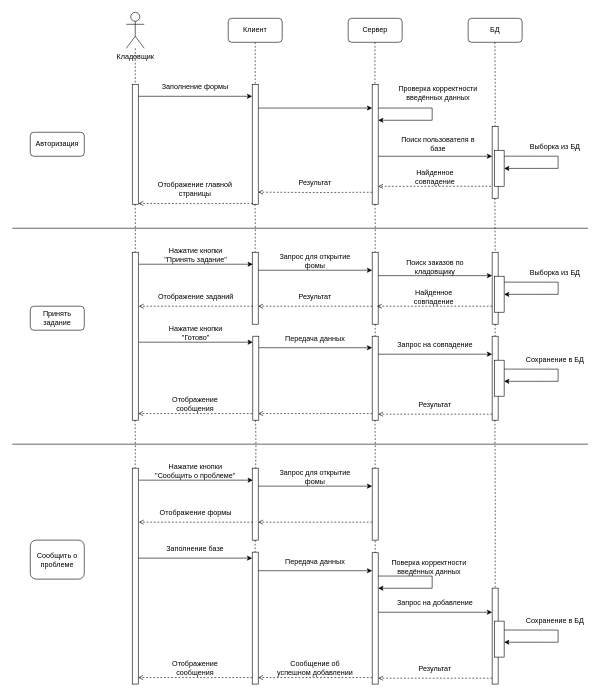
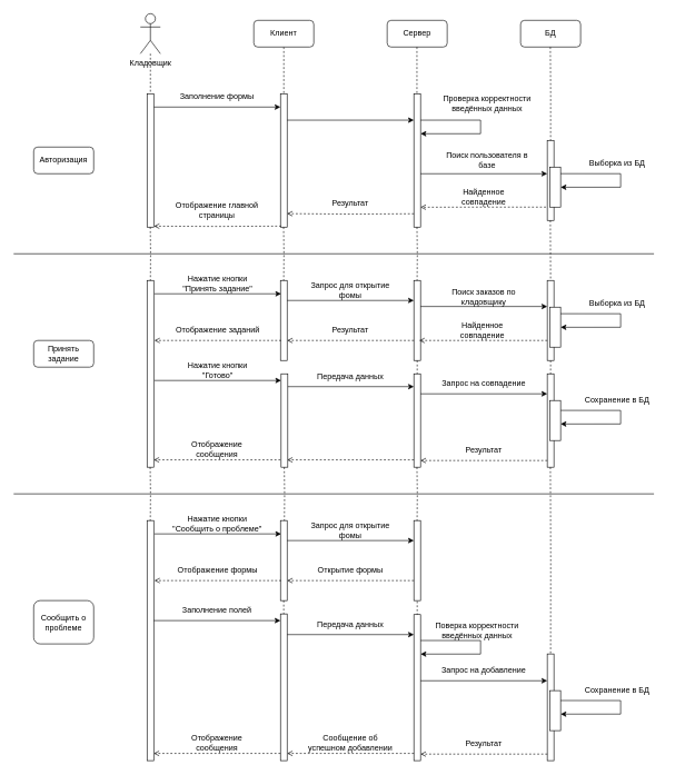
+ <mxCell id="74" value="Открытие формы" style="text;html=1;strokeColor=none;fillColor=none;align=center;verticalAlign=middle;whiteSpace=wrap;rounded=0;" parent="1" vertex="1"><mxGeometry x="460" y="840" width="130" height="30" as="geometry" /></mxCell>
- <mxCell id="79" value="Заполнение базе" style="text;html=1;strokeColor=none;fillColor=none;align=center;verticalAlign=middle;whiteSpace=wrap;rounded=0;" parent="1" vertex="1"><mxGeometry x="260" y="900" width="130" height="30" as="geometry" /></mxCell>
+ <mxCell id="79" value="Заполнение полей" style="text;html=1;strokeColor=none;fillColor=none;align=center;verticalAlign=middle;whiteSpace=wrap;rounded=0;" parent="1" vertex="1"><mxGeometry x="260" y="900" width="130" height="30" as="geometry" /></mxCell>
